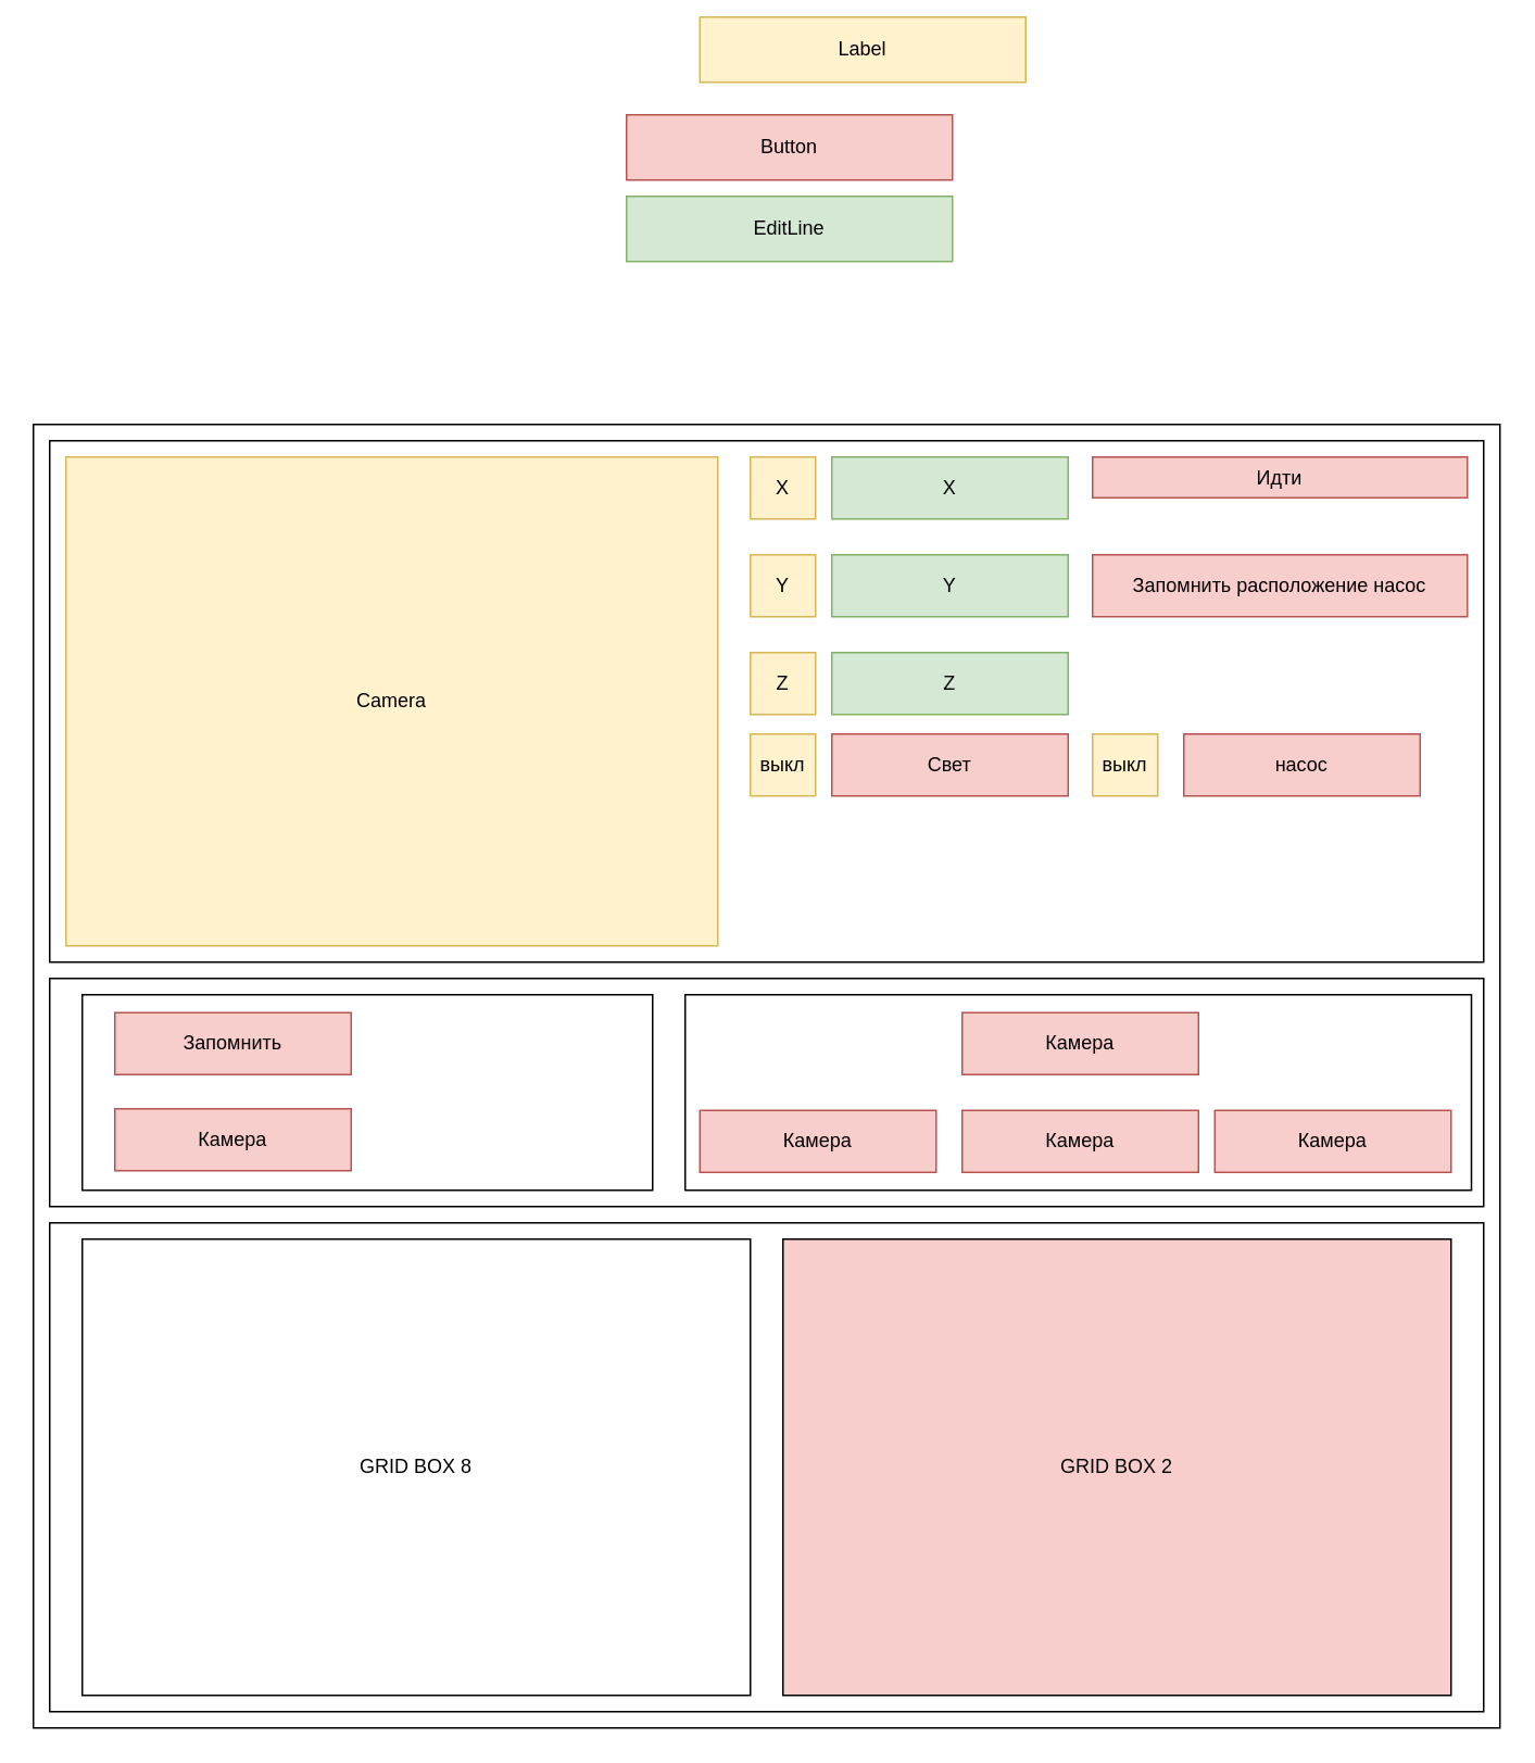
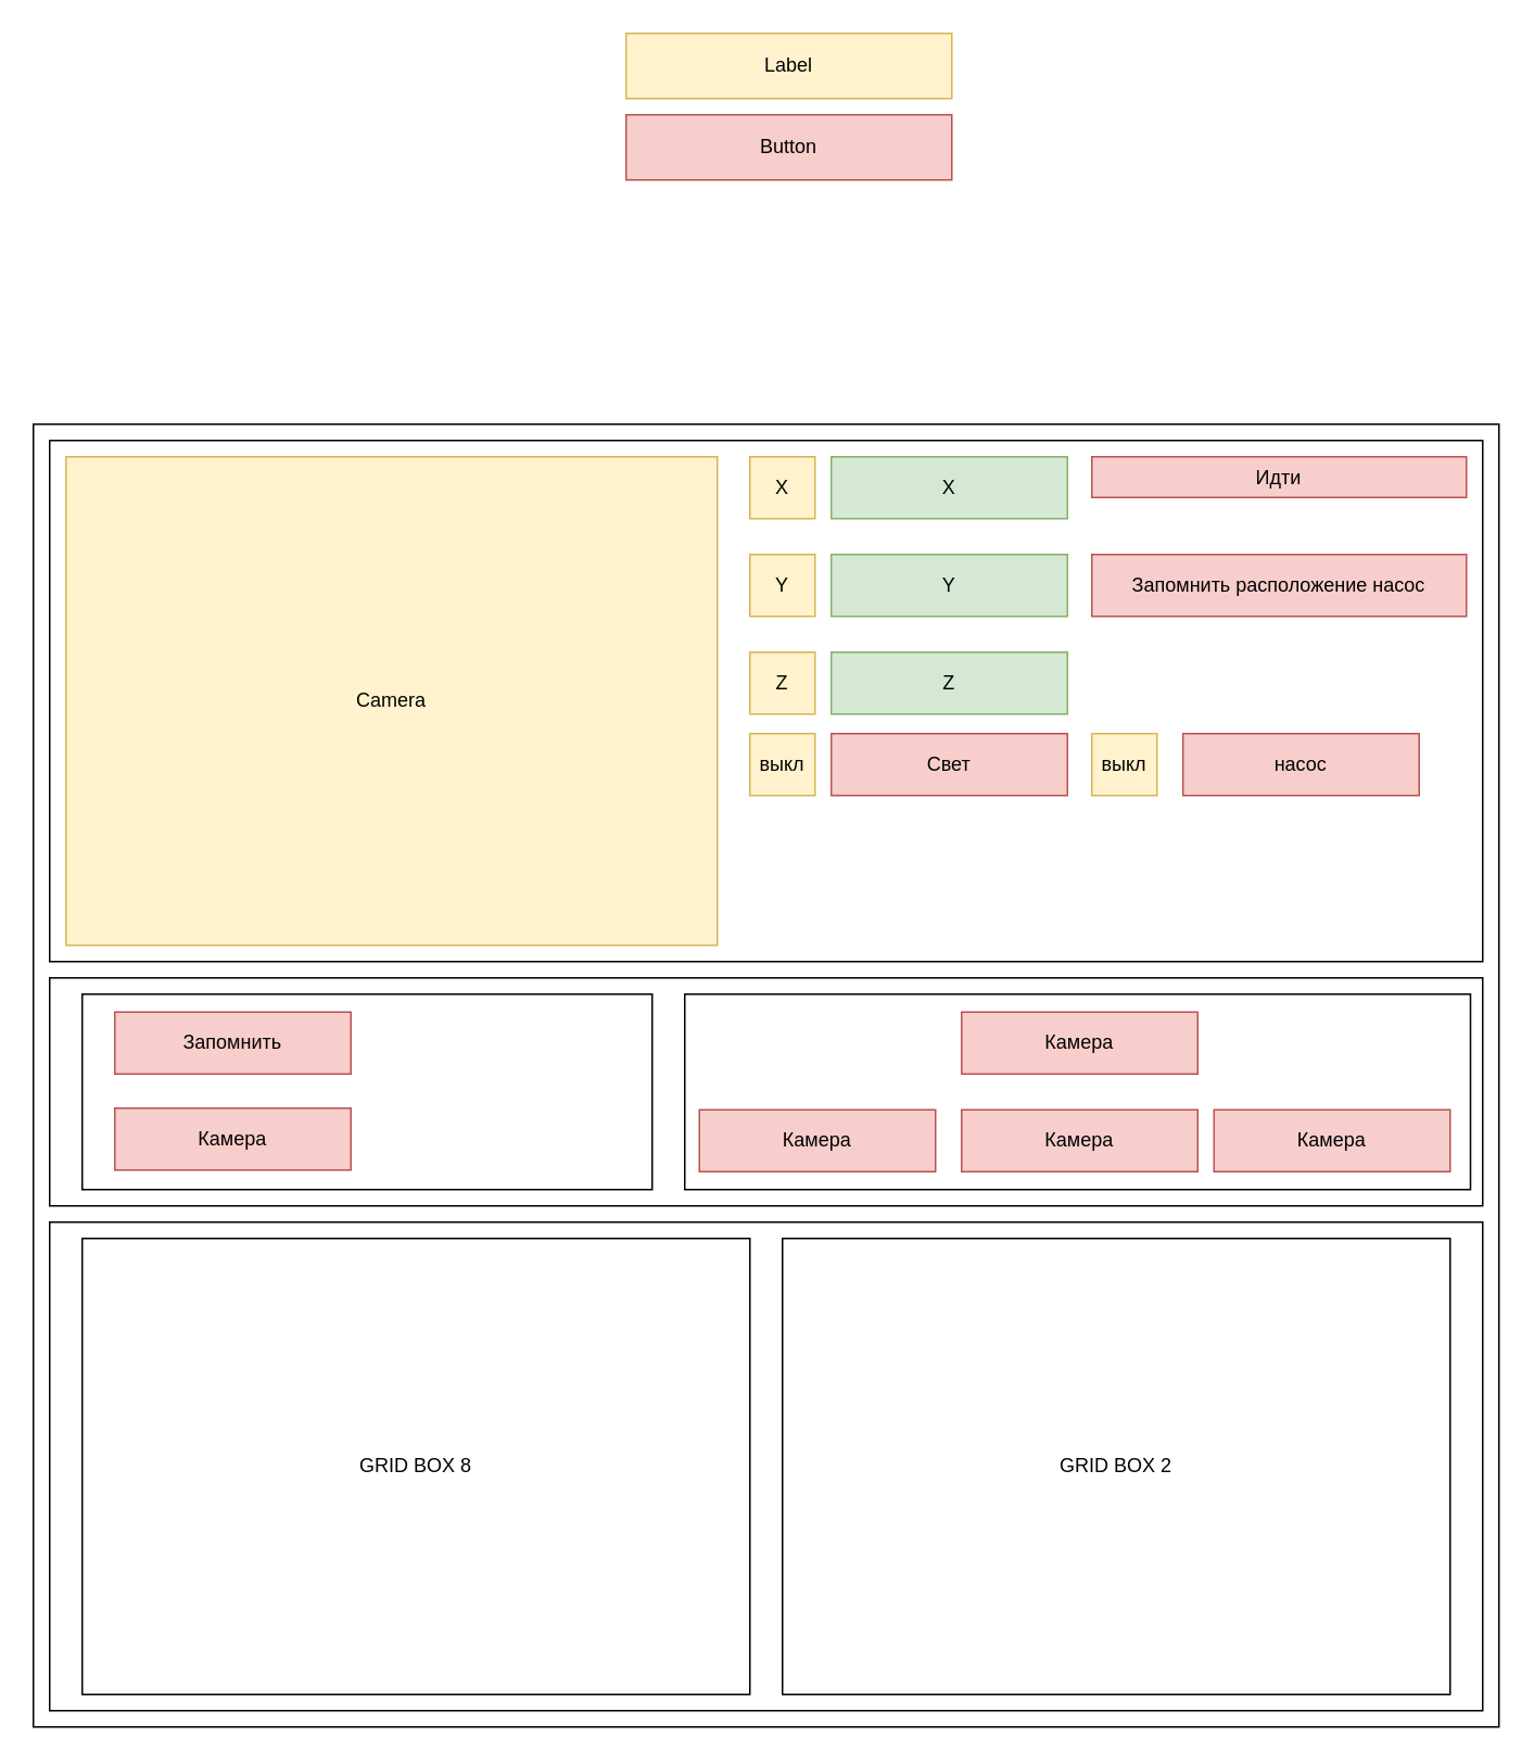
- <mxCell id="14" value="Label" style="rounded=0;whiteSpace=wrap;html=1;fillColor=#fff2cc;strokeColor=#d6b656;" parent="1" vertex="1"><mxGeometry x="429" y="10" width="200" height="40" as="geometry" /></mxCell>
+ <mxCell id="14" value="Label" style="rounded=0;whiteSpace=wrap;html=1;fillColor=#fff2cc;strokeColor=#d6b656;" parent="1" vertex="1"><mxGeometry x="384" y="20" width="200" height="40" as="geometry" /></mxCell>
- <mxCell id="17" value="EditLine" style="rounded=0;whiteSpace=wrap;html=1;fillColor=#d5e8d4;strokeColor=#82b366;" parent="1" vertex="1"><mxGeometry x="384" y="120" width="200" height="40" as="geometry" /></mxCell>
- <mxCell id="20" value="GRID BOX 2" style="rounded=0;whiteSpace=wrap;html=1;fillColor=#f8cecc;" parent="1" vertex="1"><mxGeometry x="480" y="760" width="410" height="280" as="geometry" /></mxCell>
+ <mxCell id="20" value="GRID BOX 2" style="rounded=0;whiteSpace=wrap;html=1;" parent="1" vertex="1"><mxGeometry x="480" y="760" width="410" height="280" as="geometry" /></mxCell>
